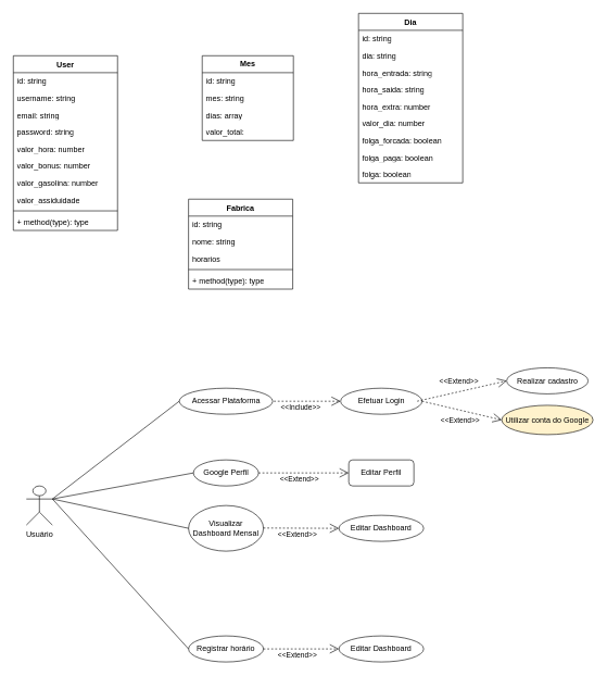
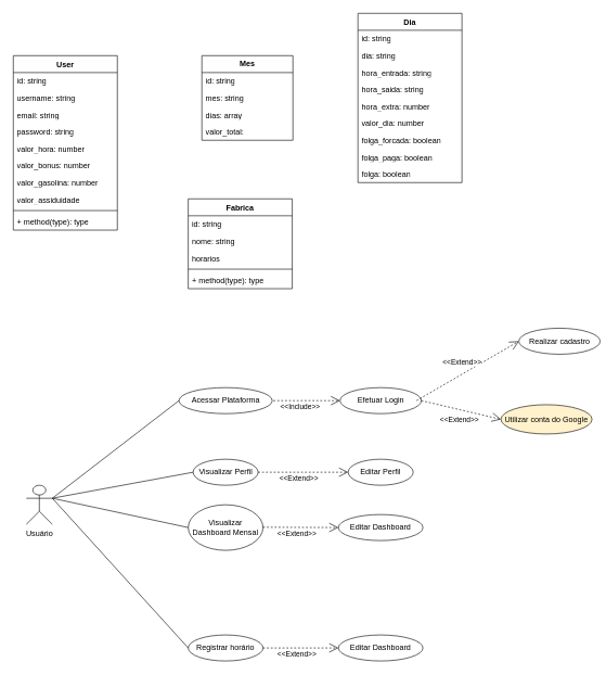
- <mxCell id="14" value="Realizar cadastro" style="ellipse;whiteSpace=wrap;html=1;align=center;newEdgeStyle={&quot;edgeStyle&quot;:&quot;entityRelationEdgeStyle&quot;,&quot;startArrow&quot;:&quot;none&quot;,&quot;endArrow&quot;:&quot;none&quot;,&quot;segment&quot;:10,&quot;curved&quot;:1,&quot;sourcePerimeterSpacing&quot;:0,&quot;targetPerimeterSpacing&quot;:0};treeFolding=1;treeMoving=1;" vertex="1" parent="1"><mxGeometry x="777.5" y="563.75" width="125" height="40" as="geometry" /></mxCell>
+ <mxCell id="14" value="Realizar cadastro" style="ellipse;whiteSpace=wrap;html=1;align=center;newEdgeStyle={&quot;edgeStyle&quot;:&quot;entityRelationEdgeStyle&quot;,&quot;startArrow&quot;:&quot;none&quot;,&quot;endArrow&quot;:&quot;none&quot;,&quot;segment&quot;:10,&quot;curved&quot;:1,&quot;sourcePerimeterSpacing&quot;:0,&quot;targetPerimeterSpacing&quot;:0};treeFolding=1;treeMoving=1;" vertex="1" parent="1"><mxGeometry x="797.5" y="503.75" width="125" height="40" as="geometry" /></mxCell>
- <mxCell id="16" value="Google Perfil" style="ellipse;whiteSpace=wrap;html=1;align=center;newEdgeStyle={&quot;edgeStyle&quot;:&quot;entityRelationEdgeStyle&quot;,&quot;startArrow&quot;:&quot;none&quot;,&quot;endArrow&quot;:&quot;none&quot;,&quot;segment&quot;:10,&quot;curved&quot;:1,&quot;sourcePerimeterSpacing&quot;:0,&quot;targetPerimeterSpacing&quot;:0};treeFolding=1;treeMoving=1;" vertex="1" parent="1"><mxGeometry x="296.5" y="705" width="100" height="40" as="geometry" /></mxCell>
+ <mxCell id="16" value="Visualizar Perfil" style="ellipse;whiteSpace=wrap;html=1;align=center;newEdgeStyle={&quot;edgeStyle&quot;:&quot;entityRelationEdgeStyle&quot;,&quot;startArrow&quot;:&quot;none&quot;,&quot;endArrow&quot;:&quot;none&quot;,&quot;segment&quot;:10,&quot;curved&quot;:1,&quot;sourcePerimeterSpacing&quot;:0,&quot;targetPerimeterSpacing&quot;:0};treeFolding=1;treeMoving=1;" vertex="1" parent="1"><mxGeometry x="296.5" y="705" width="100" height="40" as="geometry" /></mxCell>
- <mxCell id="19" value="Editar Perfil" style="whiteSpace=wrap;html=1;align=center;newEdgeStyle={&quot;edgeStyle&quot;:&quot;entityRelationEdgeStyle&quot;,&quot;startArrow&quot;:&quot;none&quot;,&quot;endArrow&quot;:&quot;none&quot;,&quot;segment&quot;:10,&quot;curved&quot;:1,&quot;sourcePerimeterSpacing&quot;:0,&quot;targetPerimeterSpacing&quot;:0};treeFolding=1;treeMoving=1;rounded=1;" vertex="1" parent="1"><mxGeometry x="535" y="705" width="100" height="40" as="geometry" /></mxCell>
+ <mxCell id="19" value="Editar Perfil" style="ellipse;whiteSpace=wrap;html=1;align=center;newEdgeStyle={&quot;edgeStyle&quot;:&quot;entityRelationEdgeStyle&quot;,&quot;startArrow&quot;:&quot;none&quot;,&quot;endArrow&quot;:&quot;none&quot;,&quot;segment&quot;:10,&quot;curved&quot;:1,&quot;sourcePerimeterSpacing&quot;:0,&quot;targetPerimeterSpacing&quot;:0};treeFolding=1;treeMoving=1;" vertex="1" parent="1"><mxGeometry x="535" y="705" width="100" height="40" as="geometry" /></mxCell>
